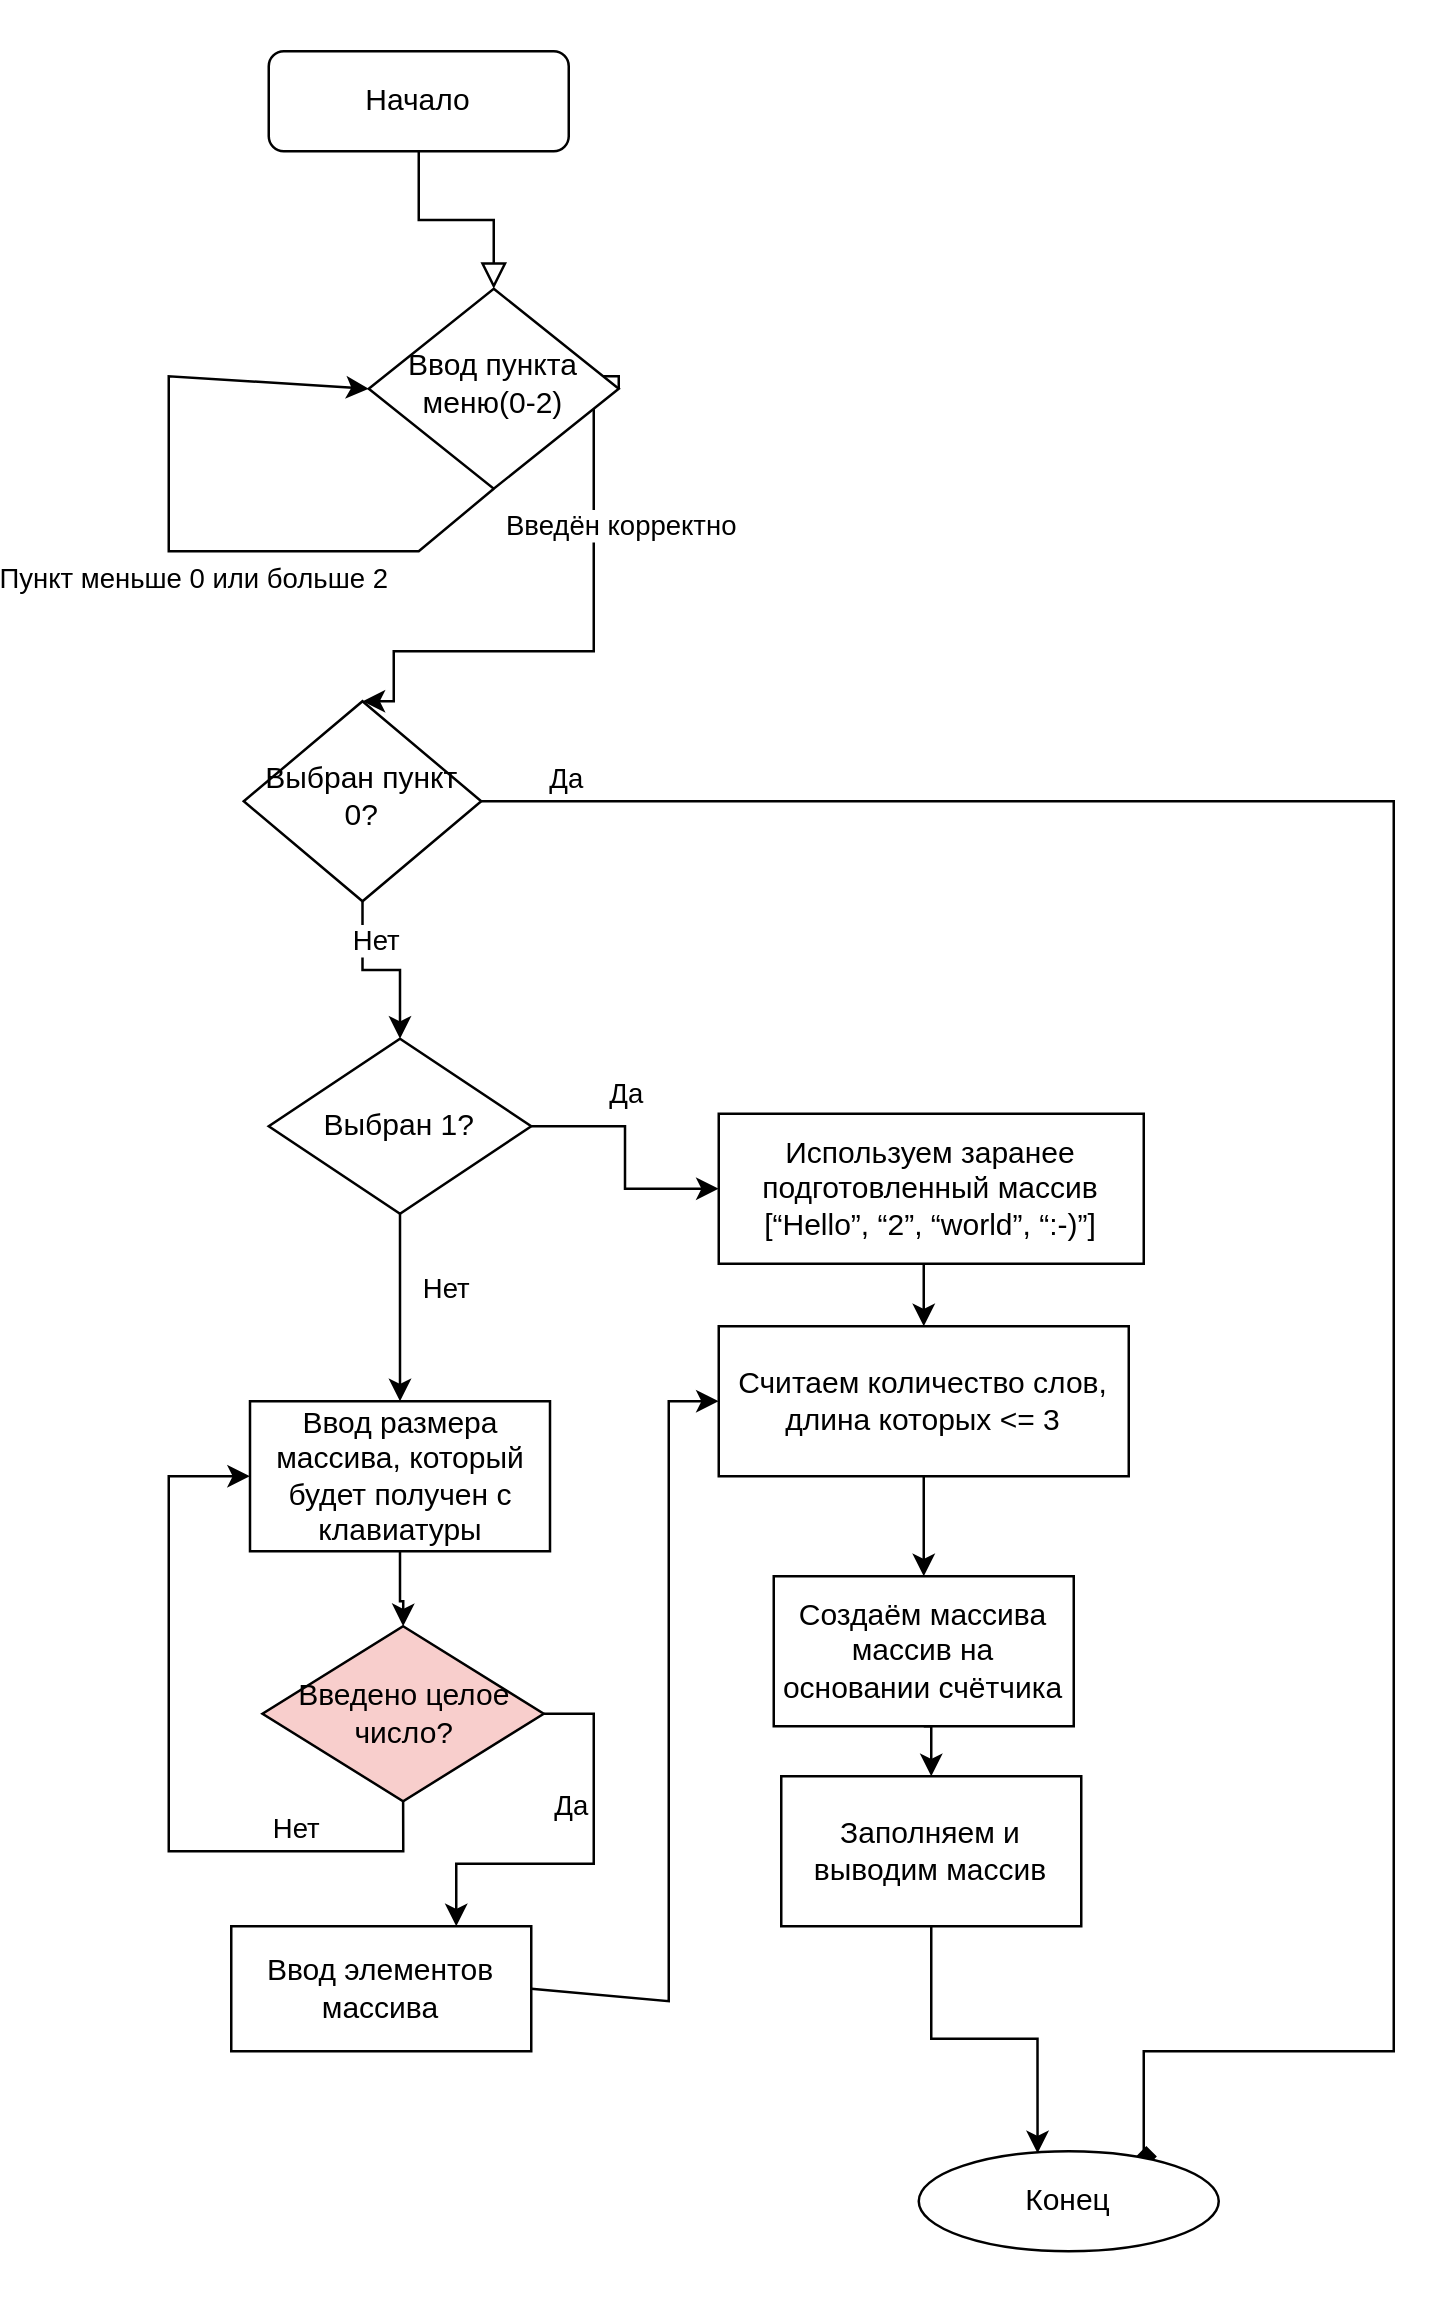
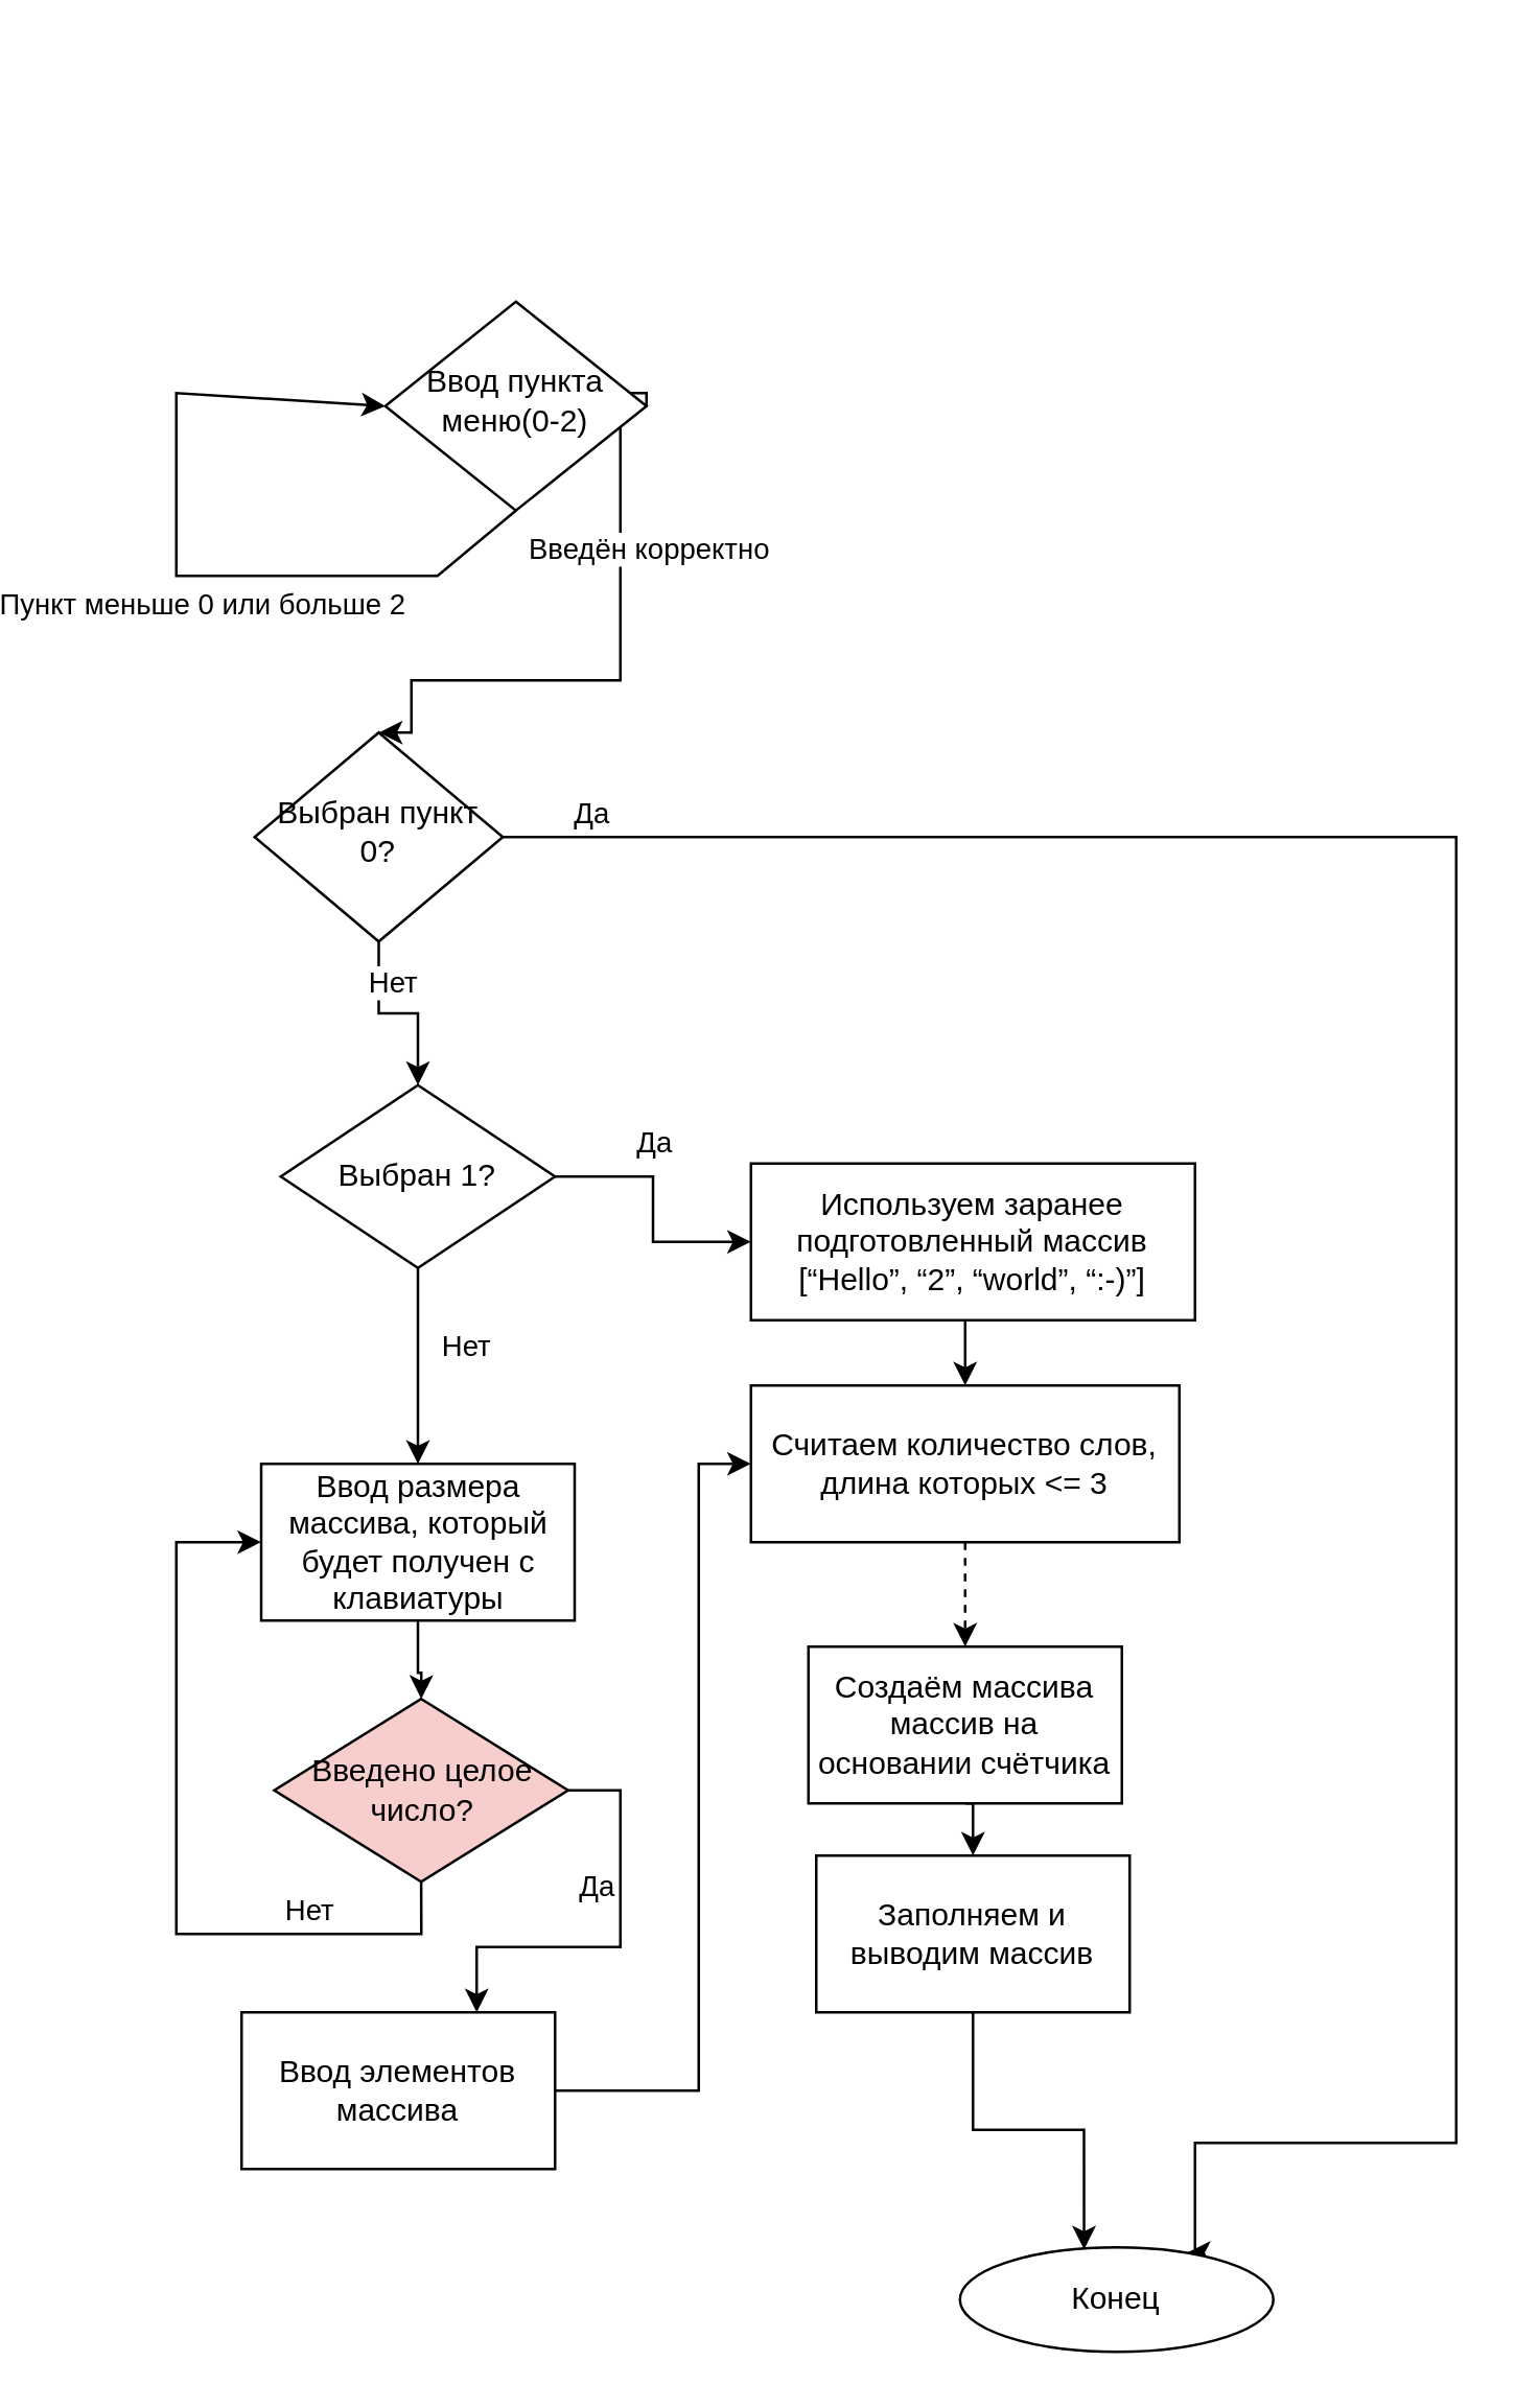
- <mxCell id="3" value="Начало" style="rounded=1;whiteSpace=wrap;html=1;fontSize=12;glass=0;strokeWidth=1;shadow=0;" vertex="1" parent="1"><mxGeometry x="60" y="20" width="120" height="40" as="geometry" /></mxCell>
- <mxCell id="2" value="" style="rounded=0;html=1;jettySize=auto;orthogonalLoop=1;fontSize=11;endArrow=block;endFill=0;endSize=8;strokeWidth=1;shadow=0;labelBackgroundColor=none;edgeStyle=orthogonalEdgeStyle;" edge="1" parent="1" source="3" target="6"><mxGeometry relative="1" as="geometry" /></mxCell>
- <mxCell id="19" style="edgeStyle=orthogonalEdgeStyle;rounded=0;orthogonalLoop=1;jettySize=auto;html=1;exitX=0.5;exitY=1;exitDx=0;exitDy=0;entryX=0.5;entryY=0;entryDx=0;entryDy=0;" edge="1" parent="1" source="20" target="28"><mxGeometry relative="1" as="geometry" /></mxCell>
+ <mxCell id="19" style="edgeStyle=orthogonalEdgeStyle;rounded=0;orthogonalLoop=1;jettySize=auto;html=1;exitX=0.5;exitY=1;exitDx=0;exitDy=0;entryX=0.5;entryY=0;entryDx=0;entryDy=0;dashed=1;" edge="1" parent="1" source="20" target="28"><mxGeometry relative="1" as="geometry" /></mxCell>
- <mxCell id="23" value="Ввод элементов массива" style="rounded=0;whiteSpace=wrap;html=1;" vertex="1" parent="1"><mxGeometry x="45" y="770" width="120" height="50" as="geometry" /></mxCell>
+ <mxCell id="23" value="Ввод элементов массива" style="rounded=0;whiteSpace=wrap;html=1;" vertex="1" parent="1"><mxGeometry x="45" y="770" width="120" height="60" as="geometry" /></mxCell>
- <mxCell id="7" style="edgeStyle=orthogonalEdgeStyle;rounded=0;orthogonalLoop=1;jettySize=auto;html=1;entryX=0.75;entryY=0;entryDx=0;entryDy=0;endArrow=diamond;" edge="1" parent="1" source="11" target="12"><mxGeometry relative="1" as="geometry"><mxPoint x="220" y="790" as="targetPoint" /><Array as="points"><mxPoint x="510" y="320" /><mxPoint x="510" y="820" /><mxPoint x="410" y="820" /></Array></mxGeometry></mxCell>
+ <mxCell id="7" style="edgeStyle=orthogonalEdgeStyle;rounded=0;orthogonalLoop=1;jettySize=auto;html=1;entryX=0.75;entryY=0;entryDx=0;entryDy=0;" edge="1" parent="1" source="11" target="12"><mxGeometry relative="1" as="geometry"><mxPoint x="220" y="790" as="targetPoint" /><Array as="points"><mxPoint x="510" y="320" /><mxPoint x="510" y="820" /><mxPoint x="410" y="820" /></Array></mxGeometry></mxCell>
